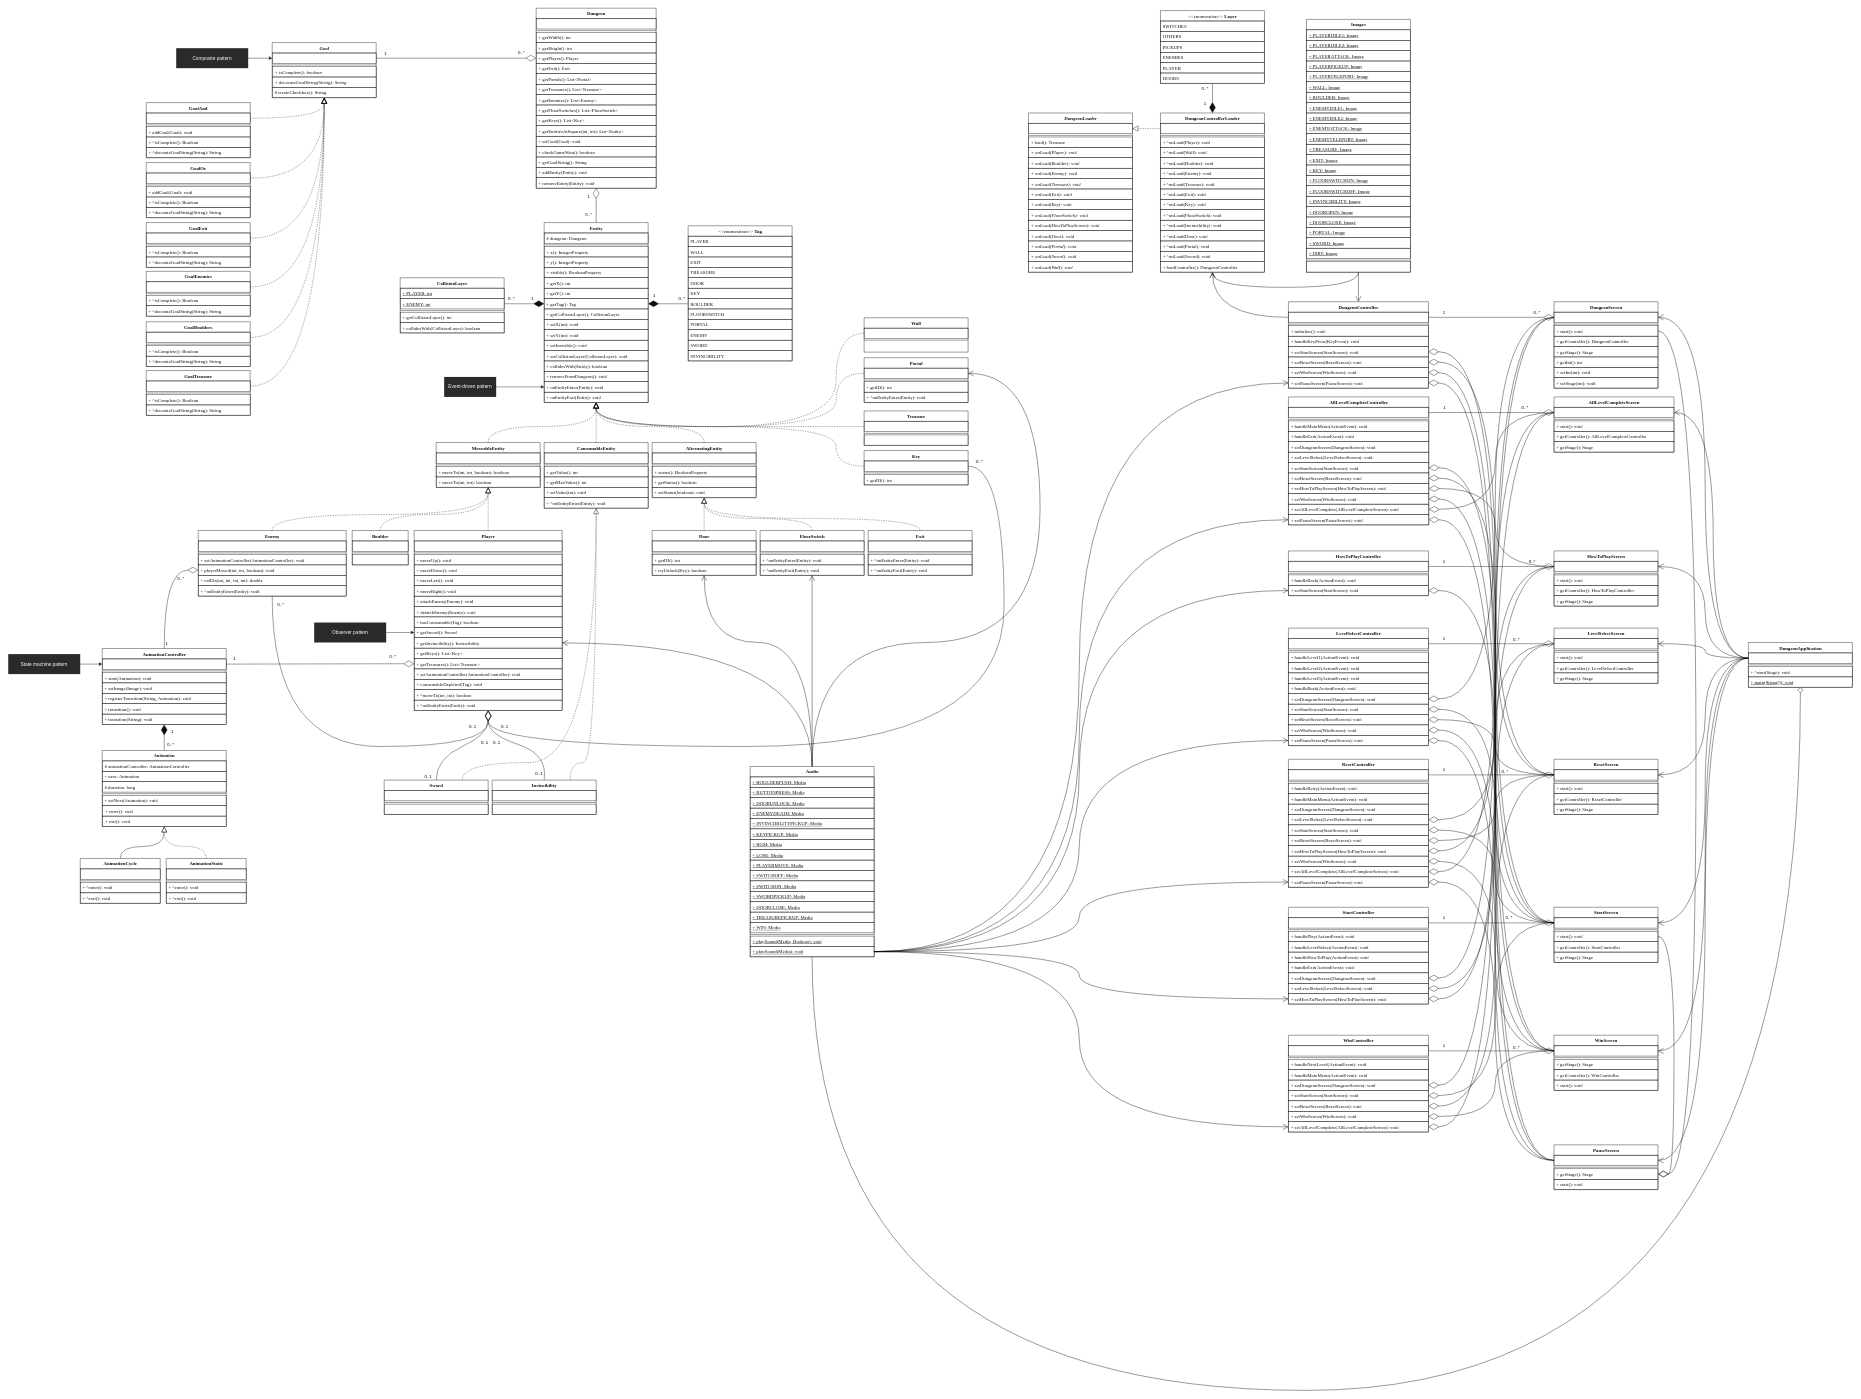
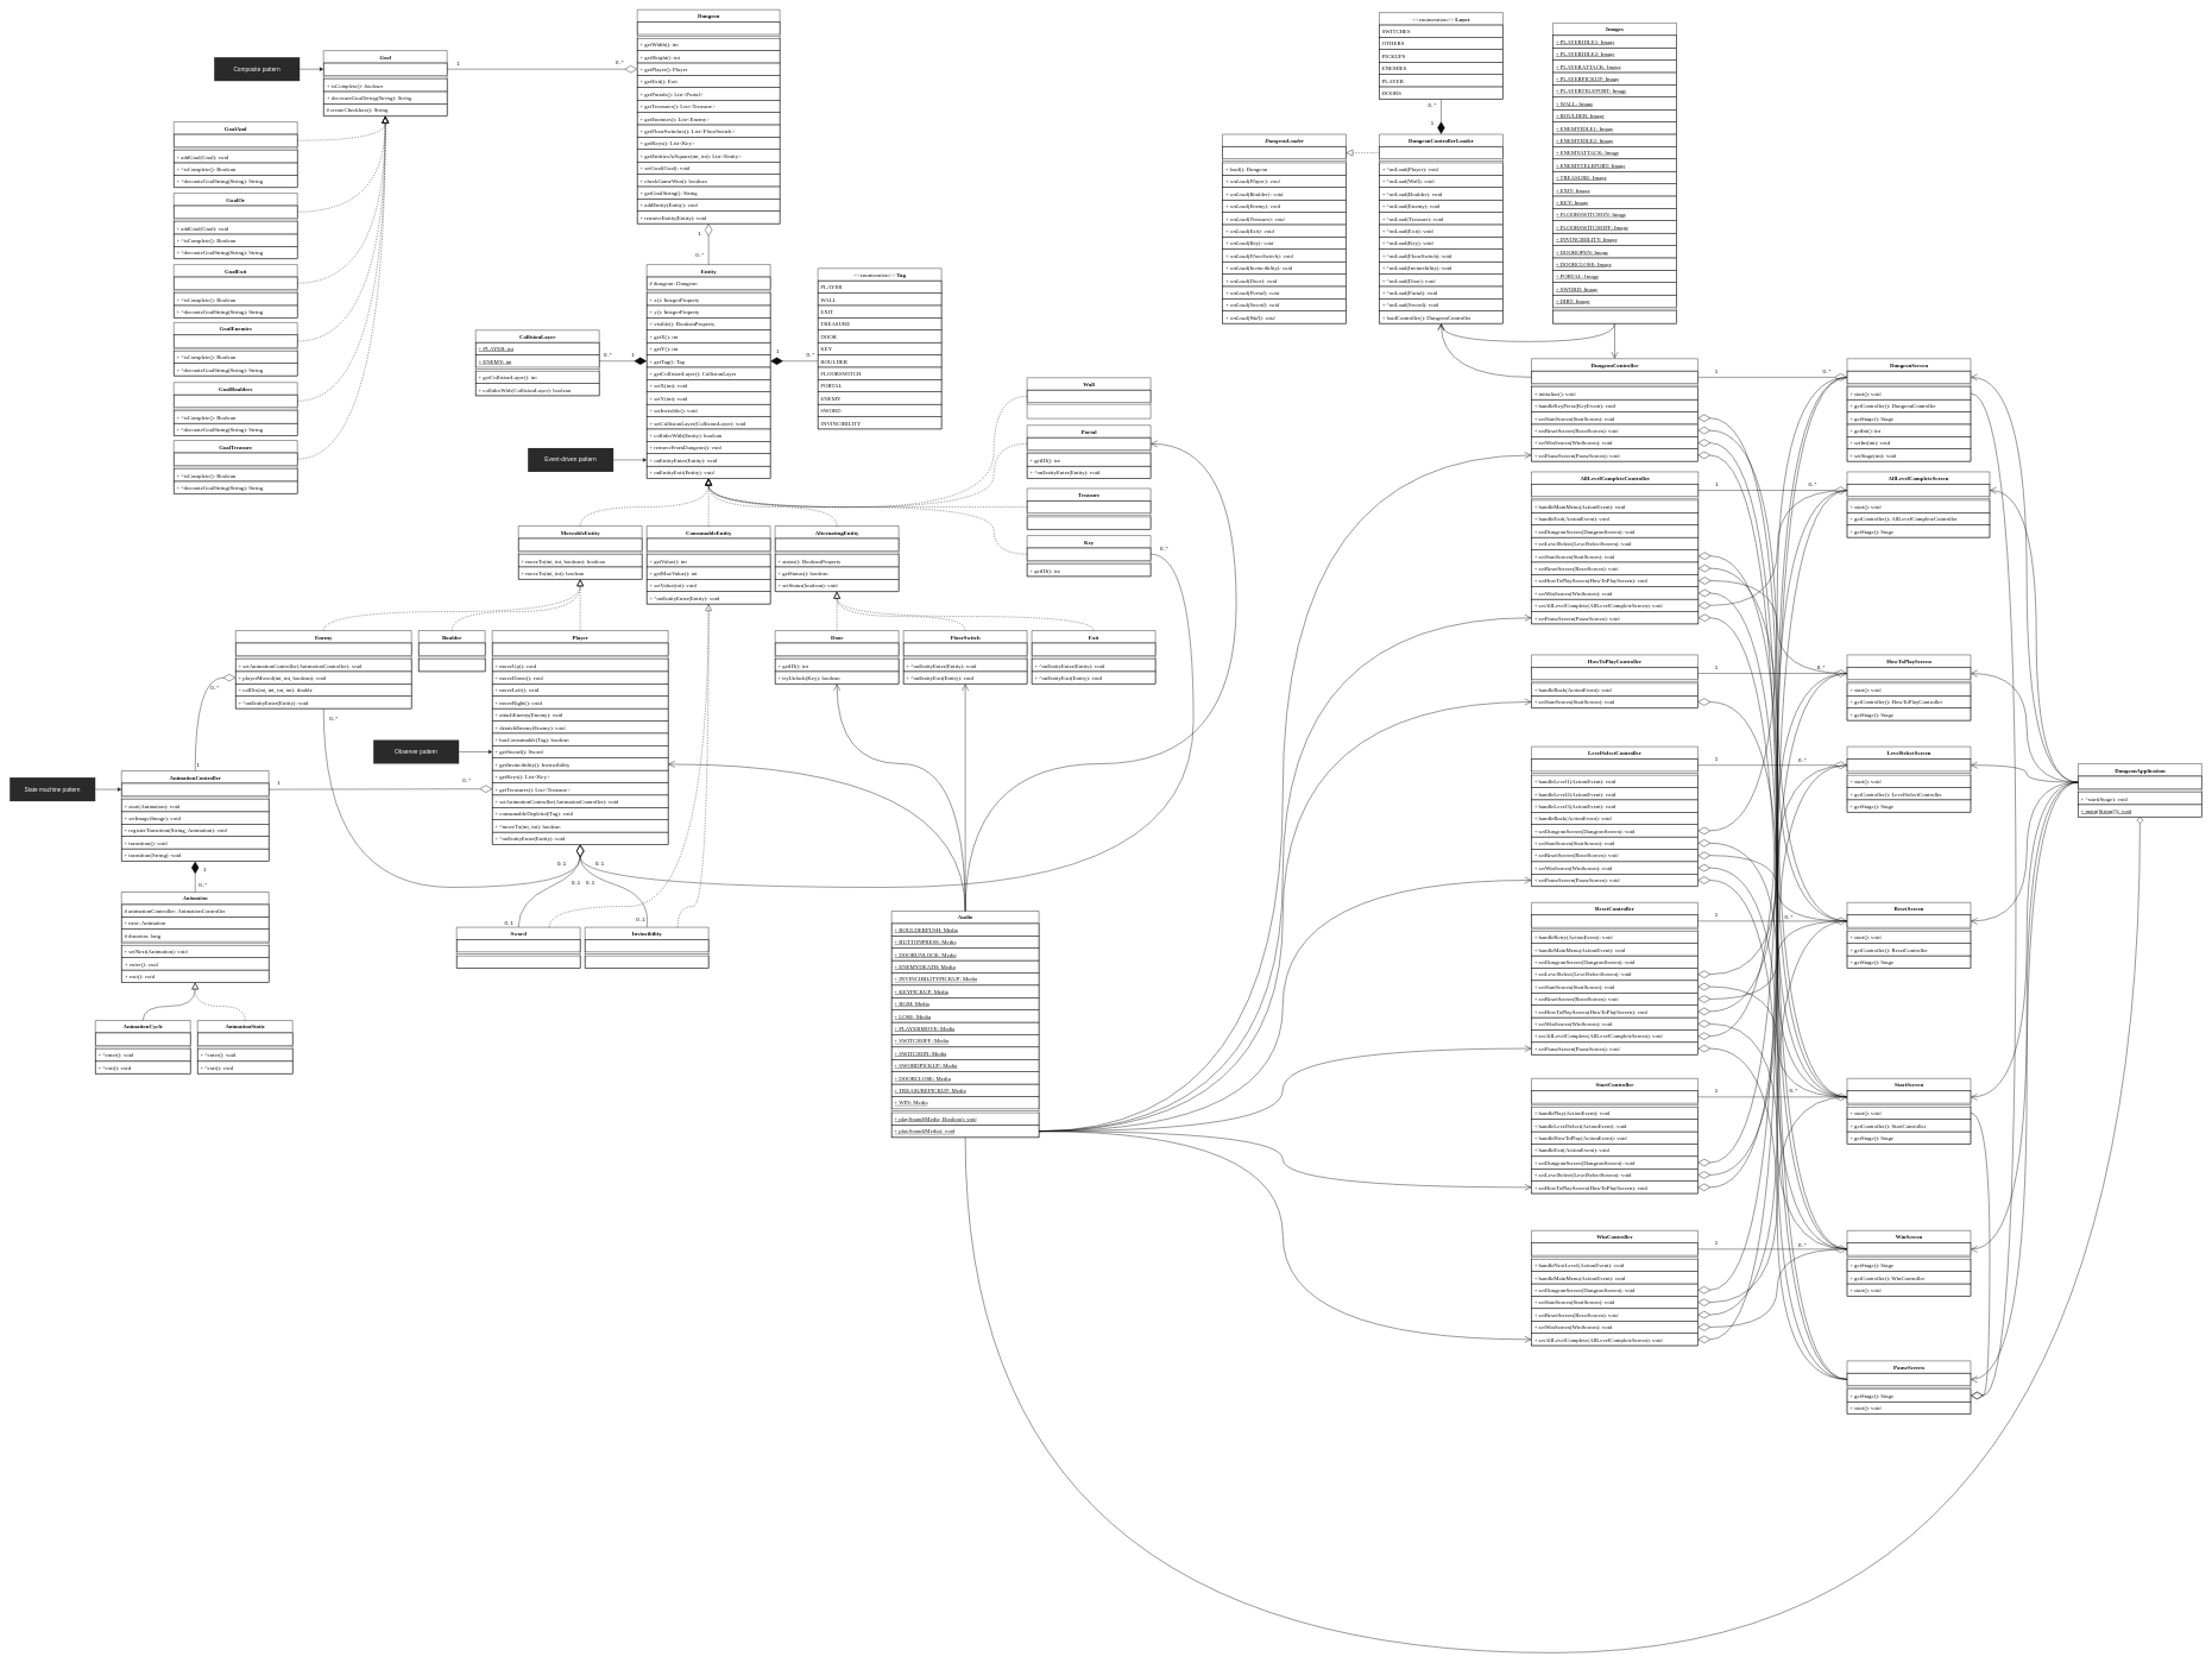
- <mxCell id="121" value="Composite pattern" style="text;html=1;align=center;verticalAlign=middle;whiteSpace=wrap;rounded=0;labelBackgroundColor=none;fillColor=#2a2a2a;fontColor=#FFFFFF;" parent="1" vertex="1"><mxGeometry x="440" y="120" width="180" height="50" as="geometry" /></mxCell>
+ <mxCell id="121" value="Composite pattern" style="text;html=1;align=center;verticalAlign=middle;whiteSpace=wrap;rounded=0;labelBackgroundColor=none;fillColor=#2a2a2a;fontColor=#FFFFFF;" parent="1" vertex="1"><mxGeometry x="450" y="120" width="180" height="50" as="geometry" /></mxCell>
- <mxCell id="429" value="+ load(): Treasure" style="text;html=1;strokeColor=#0F0F0F;fillColor=none;align=left;verticalAlign=top;spacingLeft=4;spacingRight=4;whiteSpace=wrap;overflow=hidden;rotatable=0;points=[[0,0.5],[1,0.5]];portConstraint=eastwest;fontFamily=Verdana;fontColor=#0F0F0F;" parent="426" vertex="1"><mxGeometry y="60" width="260" height="26" as="geometry" /></mxCell>
+ <mxCell id="429" value="+ load(): Dungeon" style="text;html=1;strokeColor=#0F0F0F;fillColor=none;align=left;verticalAlign=top;spacingLeft=4;spacingRight=4;whiteSpace=wrap;overflow=hidden;rotatable=0;points=[[0,0.5],[1,0.5]];portConstraint=eastwest;fontFamily=Verdana;fontColor=#0F0F0F;" parent="426" vertex="1"><mxGeometry y="60" width="260" height="26" as="geometry" /></mxCell>
- <mxCell id="437" value="&lt;i&gt;+ onLoad(HowToPlayScreen): void&lt;/i&gt;" style="text;html=1;strokeColor=#0F0F0F;fillColor=none;align=left;verticalAlign=top;spacingLeft=4;spacingRight=4;whiteSpace=wrap;overflow=hidden;rotatable=0;points=[[0,0.5],[1,0.5]];portConstraint=eastwest;fontFamily=Verdana;fontColor=#0F0F0F;" parent="426" vertex="1"><mxGeometry y="268" width="260" height="26" as="geometry" /></mxCell>
+ <mxCell id="437" value="&lt;i&gt;+ onLoad(Invincibility): void&lt;/i&gt;" style="text;html=1;strokeColor=#0F0F0F;fillColor=none;align=left;verticalAlign=top;spacingLeft=4;spacingRight=4;whiteSpace=wrap;overflow=hidden;rotatable=0;points=[[0,0.5],[1,0.5]];portConstraint=eastwest;fontFamily=Verdana;fontColor=#0F0F0F;" parent="426" vertex="1"><mxGeometry y="268" width="260" height="26" as="geometry" /></mxCell>
- <mxCell id="10" value="Event-driven pattern" style="text;html=1;align=center;verticalAlign=middle;whiteSpace=wrap;rounded=0;labelBackgroundColor=none;fillColor=#2a2a2a;fontColor=#FFFFFF;" parent="1" vertex="1"><mxGeometry x="1110" y="942" width="130" height="50" as="geometry" /></mxCell>
+ <mxCell id="10" value="Event-driven pattern" style="text;html=1;align=center;verticalAlign=middle;whiteSpace=wrap;rounded=0;labelBackgroundColor=none;fillColor=#2a2a2a;fontColor=#FFFFFF;" parent="1" vertex="1"><mxGeometry x="1110" y="942" width="180" height="50" as="geometry" /></mxCell>
